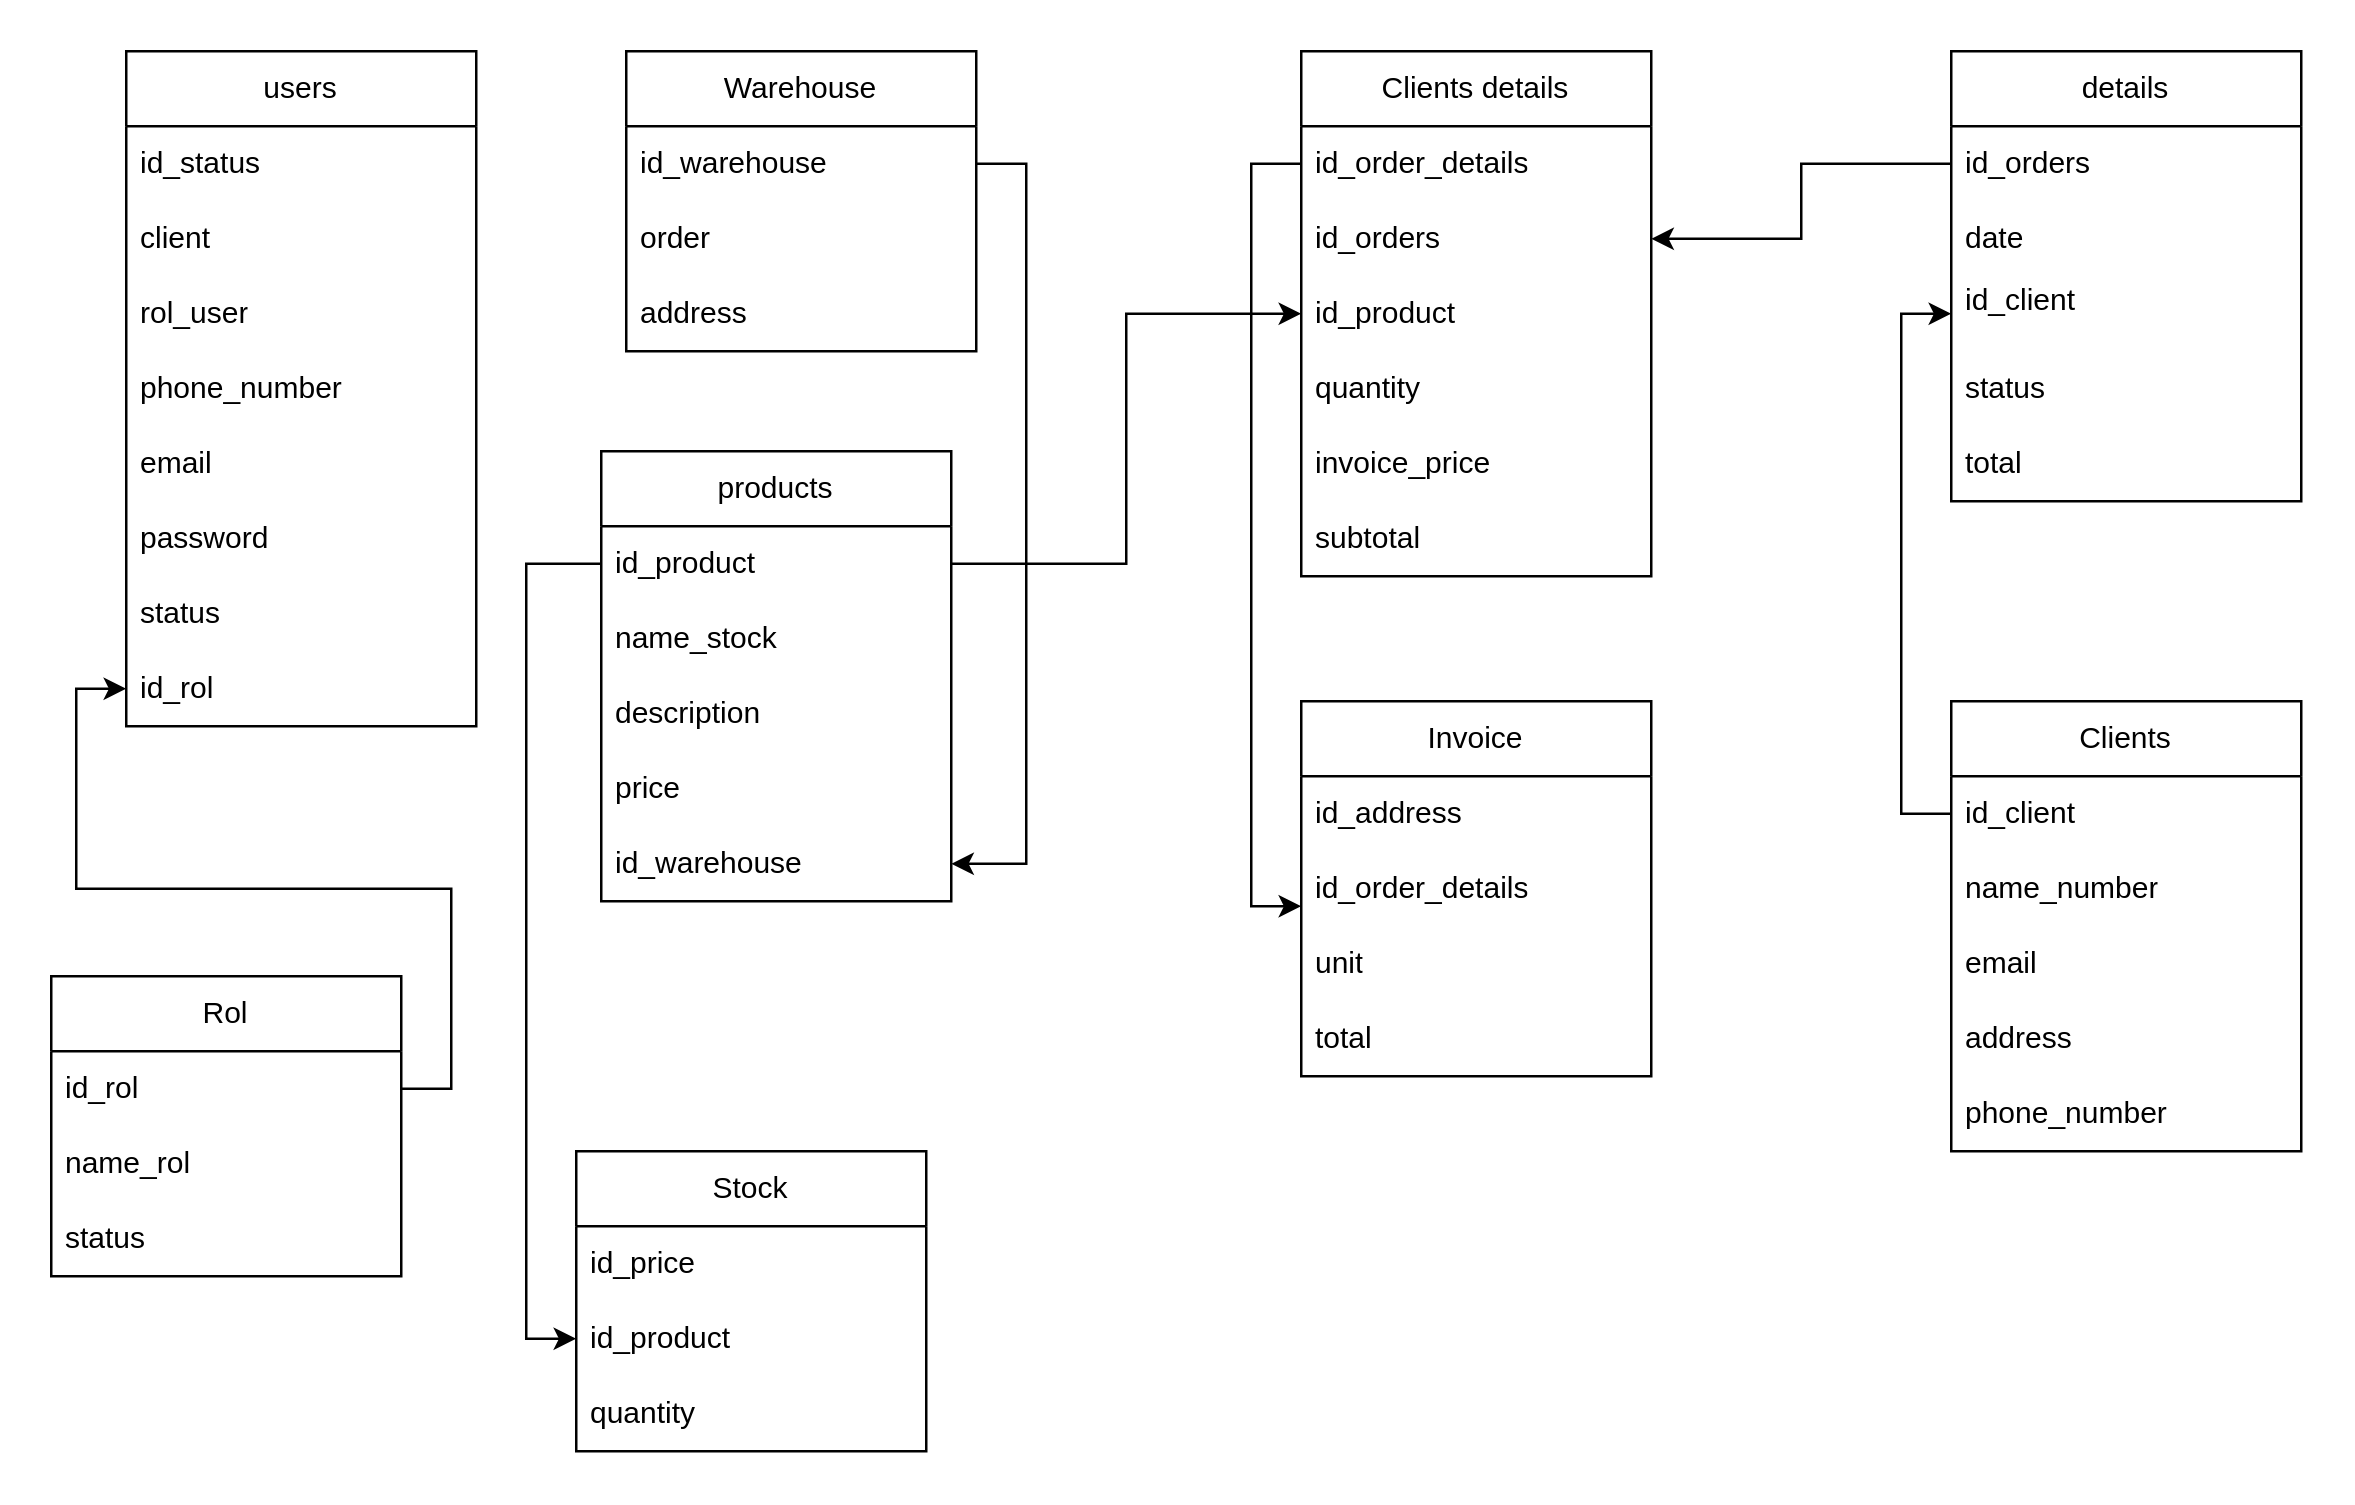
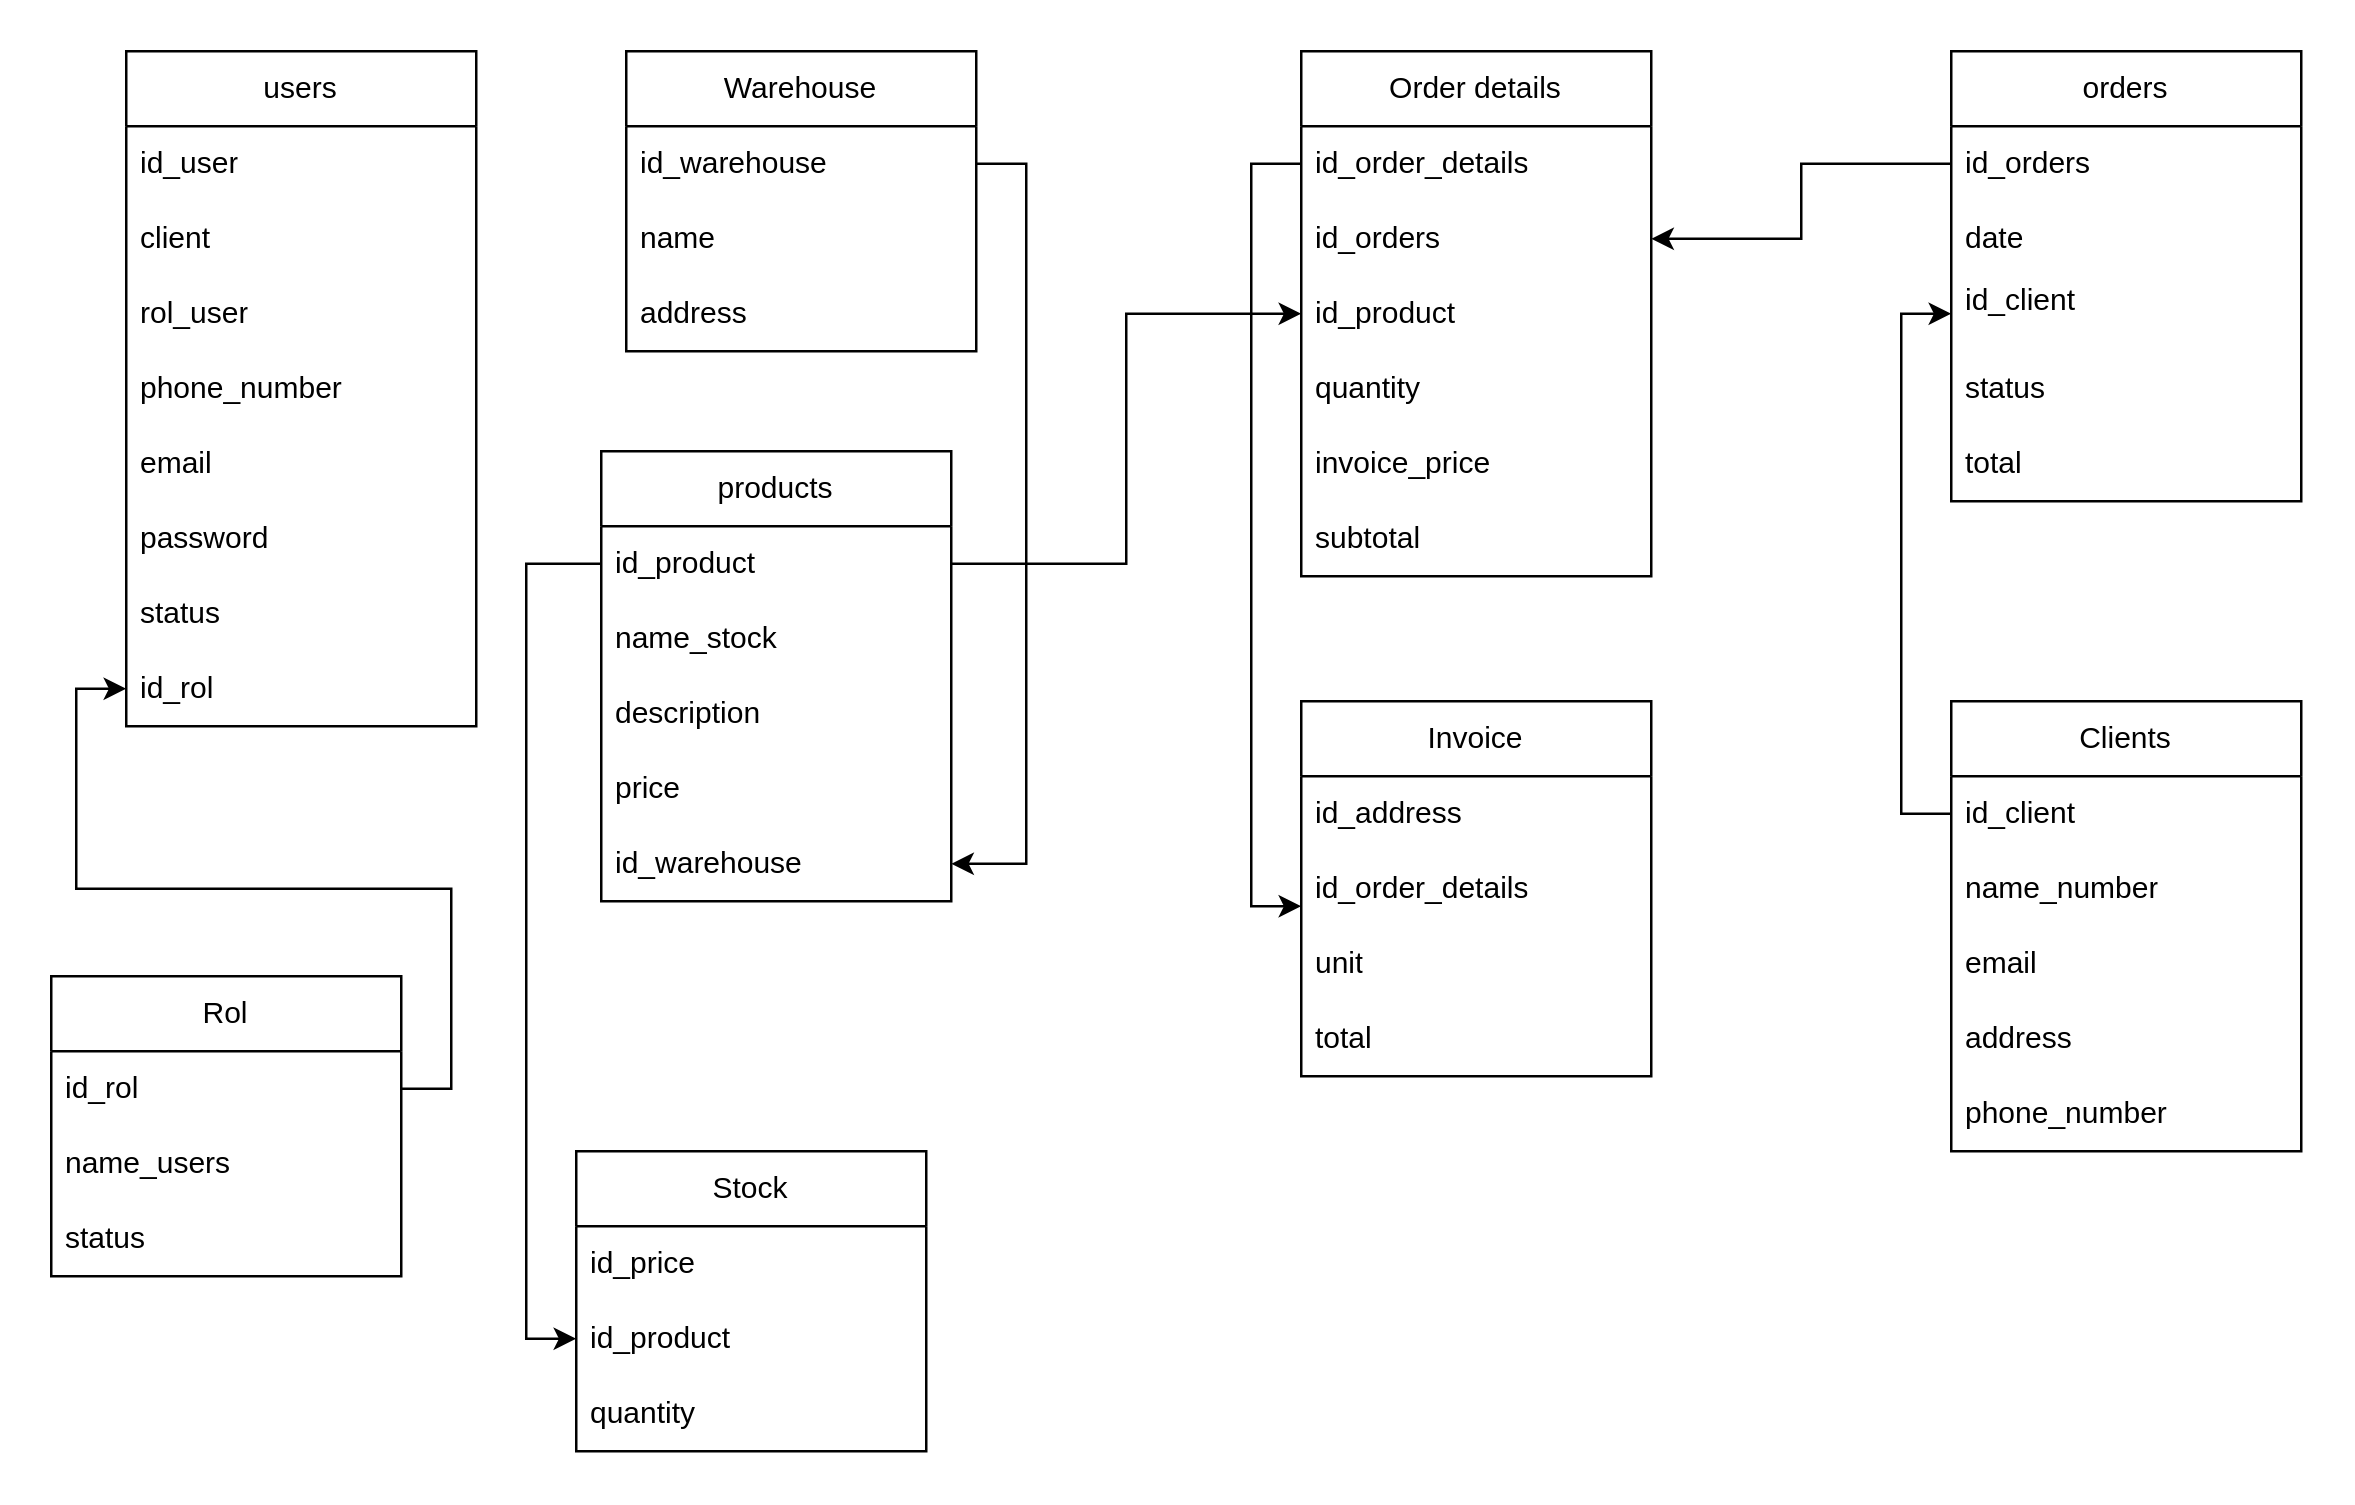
- <mxCell id="26" value="Clients details" style="swimlane;fontStyle=0;childLayout=stackLayout;horizontal=1;startSize=30;horizontalStack=0;resizeParent=1;resizeParentMax=0;resizeLast=0;collapsible=1;marginBottom=0;whiteSpace=wrap;html=1;" vertex="1" parent="1"><mxGeometry x="520" y="20" width="140" height="210" as="geometry" /></mxCell>
+ <mxCell id="26" value="Order details" style="swimlane;fontStyle=0;childLayout=stackLayout;horizontal=1;startSize=30;horizontalStack=0;resizeParent=1;resizeParentMax=0;resizeLast=0;collapsible=1;marginBottom=0;whiteSpace=wrap;html=1;" vertex="1" parent="1"><mxGeometry x="520" y="20" width="140" height="210" as="geometry" /></mxCell>
- <mxCell id="13" value="details" style="swimlane;fontStyle=0;childLayout=stackLayout;horizontal=1;startSize=30;horizontalStack=0;resizeParent=1;resizeParentMax=0;resizeLast=0;collapsible=1;marginBottom=0;whiteSpace=wrap;html=1;" vertex="1" parent="1"><mxGeometry x="780" y="20" width="140" height="180" as="geometry" /></mxCell>
+ <mxCell id="13" value="orders" style="swimlane;fontStyle=0;childLayout=stackLayout;horizontal=1;startSize=30;horizontalStack=0;resizeParent=1;resizeParentMax=0;resizeLast=0;collapsible=1;marginBottom=0;whiteSpace=wrap;html=1;" vertex="1" parent="1"><mxGeometry x="780" y="20" width="140" height="180" as="geometry" /></mxCell>
- <mxCell id="47" value="id_status" style="text;strokeColor=none;fillColor=none;align=left;verticalAlign=middle;spacingLeft=4;spacingRight=4;overflow=hidden;points=[[0,0.5],[1,0.5]];portConstraint=eastwest;rotatable=0;whiteSpace=wrap;html=1;" vertex="1" parent="46"><mxGeometry y="30" width="140" height="30" as="geometry" /></mxCell>
+ <mxCell id="47" value="id_user" style="text;strokeColor=none;fillColor=none;align=left;verticalAlign=middle;spacingLeft=4;spacingRight=4;overflow=hidden;points=[[0,0.5],[1,0.5]];portConstraint=eastwest;rotatable=0;whiteSpace=wrap;html=1;" vertex="1" parent="46"><mxGeometry y="30" width="140" height="30" as="geometry" /></mxCell>
- <mxCell id="4" value="order" style="text;strokeColor=none;fillColor=none;align=left;verticalAlign=middle;spacingLeft=4;spacingRight=4;overflow=hidden;points=[[0,0.5],[1,0.5]];portConstraint=eastwest;rotatable=0;whiteSpace=wrap;html=1;" vertex="1" parent="2"><mxGeometry y="60" width="140" height="30" as="geometry" /></mxCell>
+ <mxCell id="4" value="name" style="text;strokeColor=none;fillColor=none;align=left;verticalAlign=middle;spacingLeft=4;spacingRight=4;overflow=hidden;points=[[0,0.5],[1,0.5]];portConstraint=eastwest;rotatable=0;whiteSpace=wrap;html=1;" vertex="1" parent="2"><mxGeometry y="60" width="140" height="30" as="geometry" /></mxCell>
- <mxCell id="57" value="name_rol" style="text;strokeColor=none;fillColor=none;align=left;verticalAlign=middle;spacingLeft=4;spacingRight=4;overflow=hidden;points=[[0,0.5],[1,0.5]];portConstraint=eastwest;rotatable=0;whiteSpace=wrap;html=1;" vertex="1" parent="55"><mxGeometry y="60" width="140" height="30" as="geometry" /></mxCell>
+ <mxCell id="57" value="name_users" style="text;strokeColor=none;fillColor=none;align=left;verticalAlign=middle;spacingLeft=4;spacingRight=4;overflow=hidden;points=[[0,0.5],[1,0.5]];portConstraint=eastwest;rotatable=0;whiteSpace=wrap;html=1;" vertex="1" parent="55"><mxGeometry y="60" width="140" height="30" as="geometry" /></mxCell>
